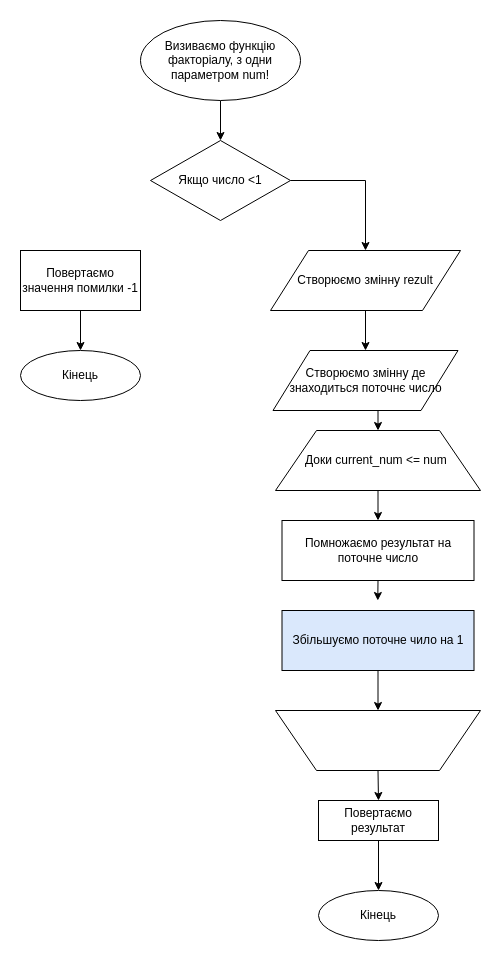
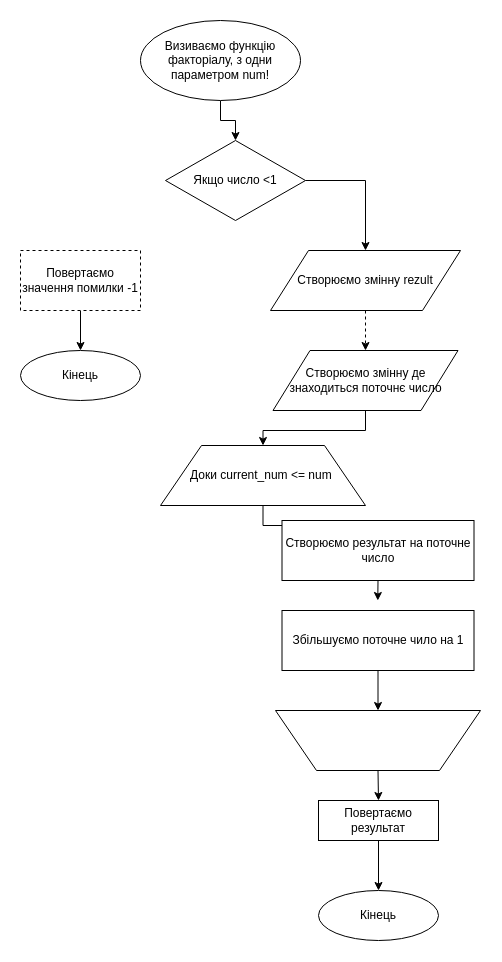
- <mxCell id="5" value="Якщо число &amp;lt;1" style="rhombus;whiteSpace=wrap;html=1;" vertex="1" parent="1"><mxGeometry x="150" y="140" width="140" height="80" as="geometry" /></mxCell>
+ <mxCell id="5" value="Якщо число &amp;lt;1" style="rhombus;whiteSpace=wrap;html=1;" vertex="1" parent="1"><mxGeometry x="165" y="140" width="140" height="80" as="geometry" /></mxCell>
- <mxCell id="7" value="Повертаємо значення помилки -1" style="rounded=0;whiteSpace=wrap;html=1;" vertex="1" parent="1"><mxGeometry x="20" y="250" width="120" height="60" as="geometry" /></mxCell>
+ <mxCell id="7" value="Повертаємо значення помилки -1" style="rounded=0;whiteSpace=wrap;html=1;dashed=1;" vertex="1" parent="1"><mxGeometry x="20" y="250" width="120" height="60" as="geometry" /></mxCell>
- <mxCell id="9" style="edgeStyle=orthogonalEdgeStyle;rounded=0;orthogonalLoop=1;jettySize=auto;html=1;exitX=0.5;exitY=1;exitDx=0;exitDy=0;entryX=0.5;entryY=0;entryDx=0;entryDy=0;" edge="1" parent="1" source="10" target="12"><mxGeometry relative="1" as="geometry" /></mxCell>
+ <mxCell id="9" style="edgeStyle=orthogonalEdgeStyle;rounded=0;orthogonalLoop=1;jettySize=auto;html=1;exitX=0.5;exitY=1;exitDx=0;exitDy=0;entryX=0.5;entryY=0;entryDx=0;entryDy=0;dashed=1;" edge="1" parent="1" source="10" target="12"><mxGeometry relative="1" as="geometry" /></mxCell>
- <mxCell id="14" value="Доки current_num &amp;lt;= num&amp;nbsp;" style="shape=trapezoid;perimeter=trapezoidPerimeter;whiteSpace=wrap;html=1;" vertex="1" parent="1"><mxGeometry x="275" y="430" width="205" height="60" as="geometry" /></mxCell>
+ <mxCell id="14" value="Доки current_num &amp;lt;= num&amp;nbsp;" style="shape=trapezoid;perimeter=trapezoidPerimeter;whiteSpace=wrap;html=1;" vertex="1" parent="1"><mxGeometry x="160" y="445" width="205" height="60" as="geometry" /></mxCell>
- <mxCell id="18" value="Помножаємо результат на поточне число" style="rounded=0;whiteSpace=wrap;html=1;" vertex="1" parent="1"><mxGeometry x="281.5" y="520" width="192" height="60" as="geometry" /></mxCell>
+ <mxCell id="18" value="Створюємо результат на поточне число" style="rounded=0;whiteSpace=wrap;html=1;" vertex="1" parent="1"><mxGeometry x="281.5" y="520" width="192" height="60" as="geometry" /></mxCell>
- <mxCell id="20" value="Збільшуємо поточне чило на 1" style="rounded=0;whiteSpace=wrap;html=1;fillColor=#dae8fc;" vertex="1" parent="1"><mxGeometry x="281.5" y="610" width="192" height="60" as="geometry" /></mxCell>
+ <mxCell id="20" value="Збільшуємо поточне чило на 1" style="rounded=0;whiteSpace=wrap;html=1;" vertex="1" parent="1"><mxGeometry x="281.5" y="610" width="192" height="60" as="geometry" /></mxCell>
